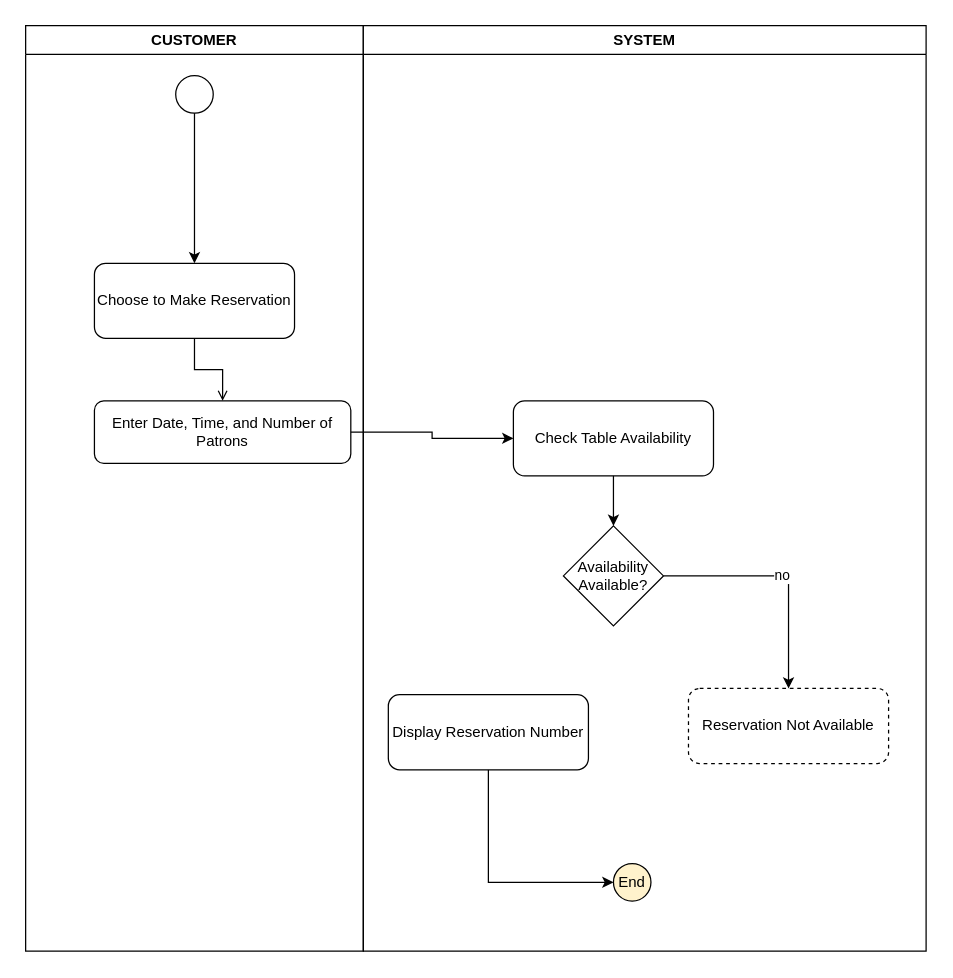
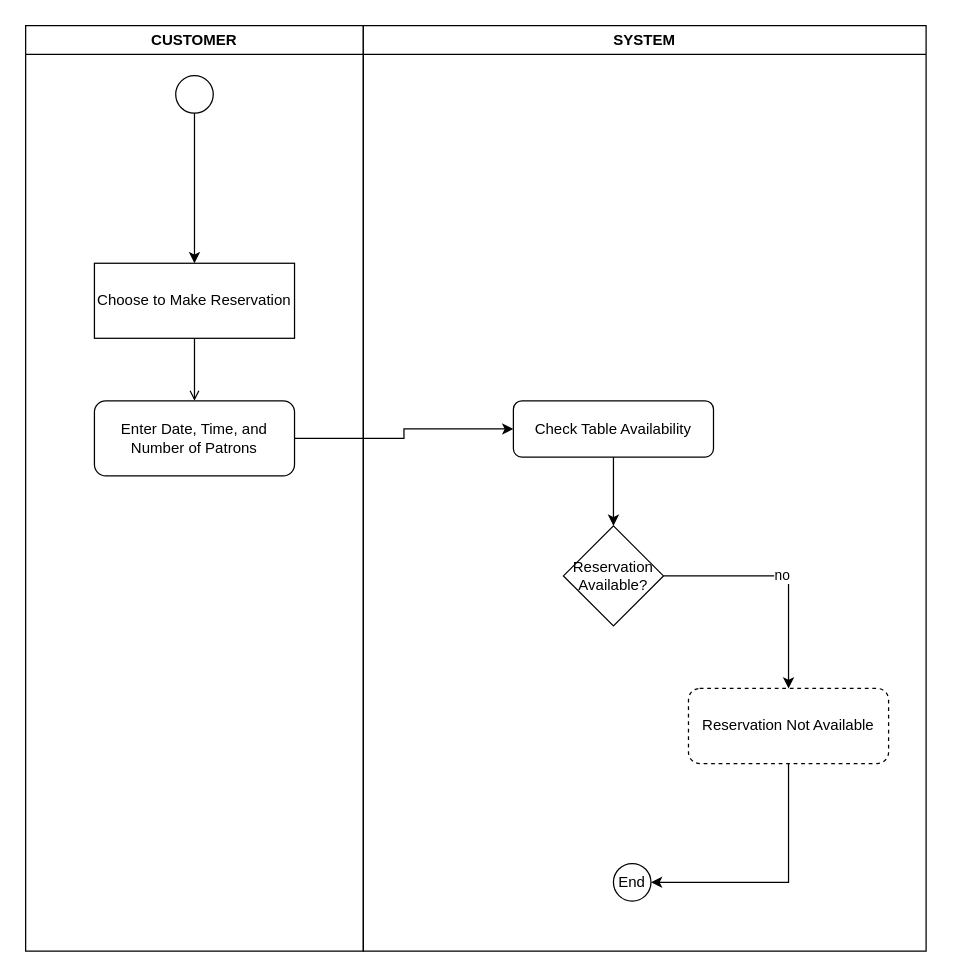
- <mxCell id="3" value="Choose to Make Reservation" style="rounded=1;whiteSpace=wrap;html=1;" vertex="1" parent="1"><mxGeometry x="75" y="210" width="160" height="60" as="geometry" /></mxCell>
+ <mxCell id="3" value="Choose to Make Reservation" style="whiteSpace=wrap;html=1;rounded=0;" vertex="1" parent="1"><mxGeometry x="75" y="210" width="160" height="60" as="geometry" /></mxCell>
- <mxCell id="4" value="Enter Date, Time, and Number of Patrons" style="rounded=1;whiteSpace=wrap;html=1;" vertex="1" parent="1"><mxGeometry x="75" y="320" width="205" height="50" as="geometry" /></mxCell>
+ <mxCell id="4" value="Enter Date, Time, and Number of Patrons" style="rounded=1;whiteSpace=wrap;html=1;" vertex="1" parent="1"><mxGeometry x="75" y="320" width="160" height="60" as="geometry" /></mxCell>
- <mxCell id="5" value="Check Table Availability" style="rounded=1;whiteSpace=wrap;html=1;" vertex="1" parent="1"><mxGeometry x="410" y="320" width="160" height="60" as="geometry" /></mxCell>
+ <mxCell id="5" value="Check Table Availability" style="rounded=1;whiteSpace=wrap;html=1;" vertex="1" parent="1"><mxGeometry x="410" y="320" width="160" height="45" as="geometry" /></mxCell>
- <mxCell id="6" value="Availability Available?" style="rhombus;whiteSpace=wrap;html=1;" vertex="1" parent="1"><mxGeometry x="450" y="420" width="80" height="80" as="geometry" /></mxCell>
+ <mxCell id="6" value="Reservation Available?" style="rhombus;whiteSpace=wrap;html=1;" vertex="1" parent="1"><mxGeometry x="450" y="420" width="80" height="80" as="geometry" /></mxCell>
- <mxCell id="8" value="Display Reservation Number" style="rounded=1;whiteSpace=wrap;html=1;" vertex="1" parent="1"><mxGeometry x="310" y="555" width="160" height="60" as="geometry" /></mxCell>
- <mxCell id="7" style="edgeStyle=orthogonalEdgeStyle;rounded=0;orthogonalLoop=1;jettySize=auto;html=1;exitX=0.5;exitY=1;exitDx=0;exitDy=0;entryX=0;entryY=0.5;entryDx=0;entryDy=0;" edge="1" parent="1" source="8" target="11"><mxGeometry relative="1" as="geometry" /></mxCell>
- <mxCell id="11" value="End" style="ellipse;whiteSpace=wrap;html=1;aspect=fixed;fillColor=#fff2cc;" vertex="1" parent="1"><mxGeometry x="490" y="690" width="30" height="30" as="geometry" /></mxCell>
+ <mxCell id="11" value="End" style="ellipse;whiteSpace=wrap;html=1;aspect=fixed;" vertex="1" parent="1"><mxGeometry x="490" y="690" width="30" height="30" as="geometry" /></mxCell>
+ <mxCell id="9" style="edgeStyle=orthogonalEdgeStyle;rounded=0;orthogonalLoop=1;jettySize=auto;html=1;exitX=0.5;exitY=1;exitDx=0;exitDy=0;entryX=1;entryY=0.5;entryDx=0;entryDy=0;" edge="1" parent="1" source="10" target="11"><mxGeometry relative="1" as="geometry" /></mxCell>
